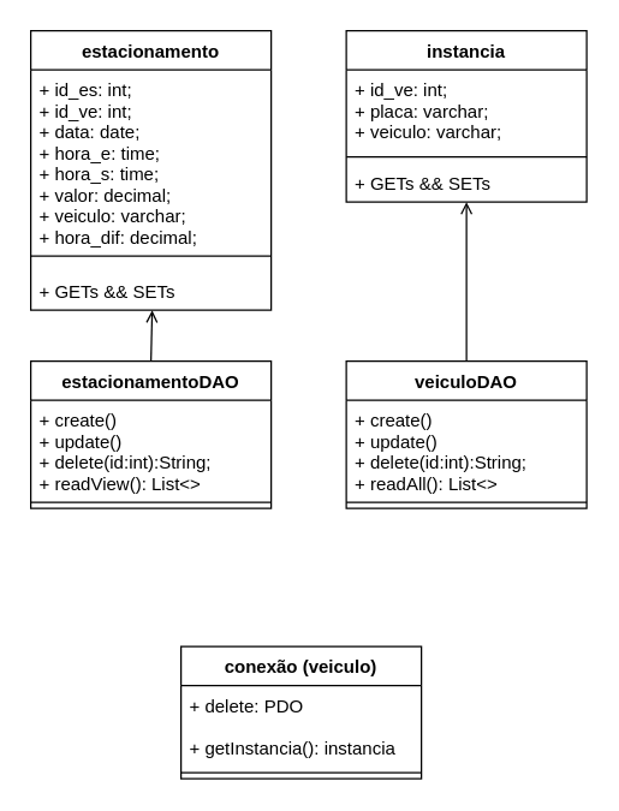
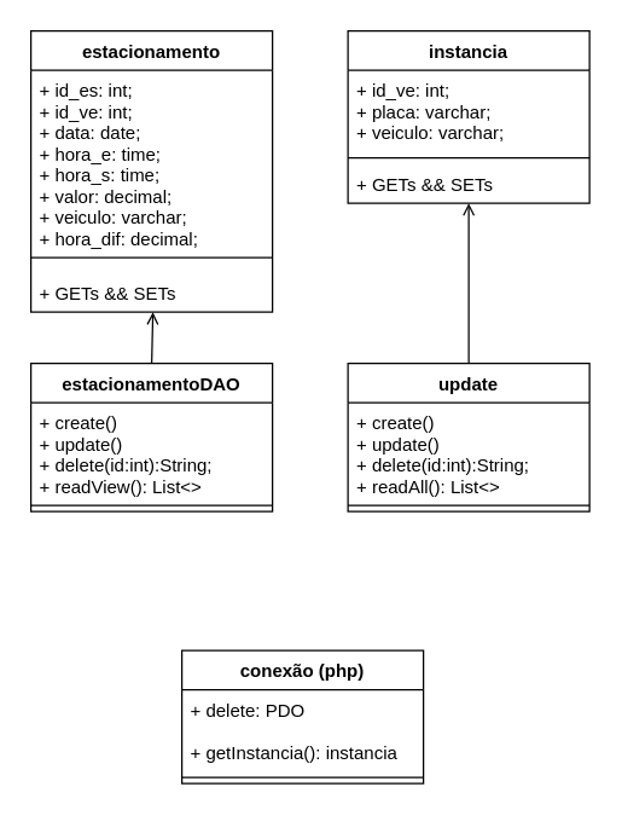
- <mxCell id="15" value="veiculoDAO" style="swimlane;fontStyle=1;align=center;verticalAlign=top;childLayout=stackLayout;horizontal=1;startSize=26;horizontalStack=0;resizeParent=1;resizeParentMax=0;resizeLast=0;collapsible=1;marginBottom=0;" parent="1" vertex="1"><mxGeometry x="230" y="240" width="160" height="98" as="geometry" /></mxCell>
+ <mxCell id="15" value="update" style="swimlane;fontStyle=1;align=center;verticalAlign=top;childLayout=stackLayout;horizontal=1;startSize=26;horizontalStack=0;resizeParent=1;resizeParentMax=0;resizeLast=0;collapsible=1;marginBottom=0;" parent="1" vertex="1"><mxGeometry x="230" y="240" width="160" height="98" as="geometry" /></mxCell>
- <mxCell id="18" value="conexão (veiculo)" style="swimlane;fontStyle=1;align=center;verticalAlign=top;childLayout=stackLayout;horizontal=1;startSize=26;horizontalStack=0;resizeParent=1;resizeParentMax=0;resizeLast=0;collapsible=1;marginBottom=0;" parent="1" vertex="1"><mxGeometry x="120" y="430" width="160" height="88" as="geometry" /></mxCell>
+ <mxCell id="18" value="conexão (php)" style="swimlane;fontStyle=1;align=center;verticalAlign=top;childLayout=stackLayout;horizontal=1;startSize=26;horizontalStack=0;resizeParent=1;resizeParentMax=0;resizeLast=0;collapsible=1;marginBottom=0;" parent="1" vertex="1"><mxGeometry x="120" y="430" width="160" height="88" as="geometry" /></mxCell>
